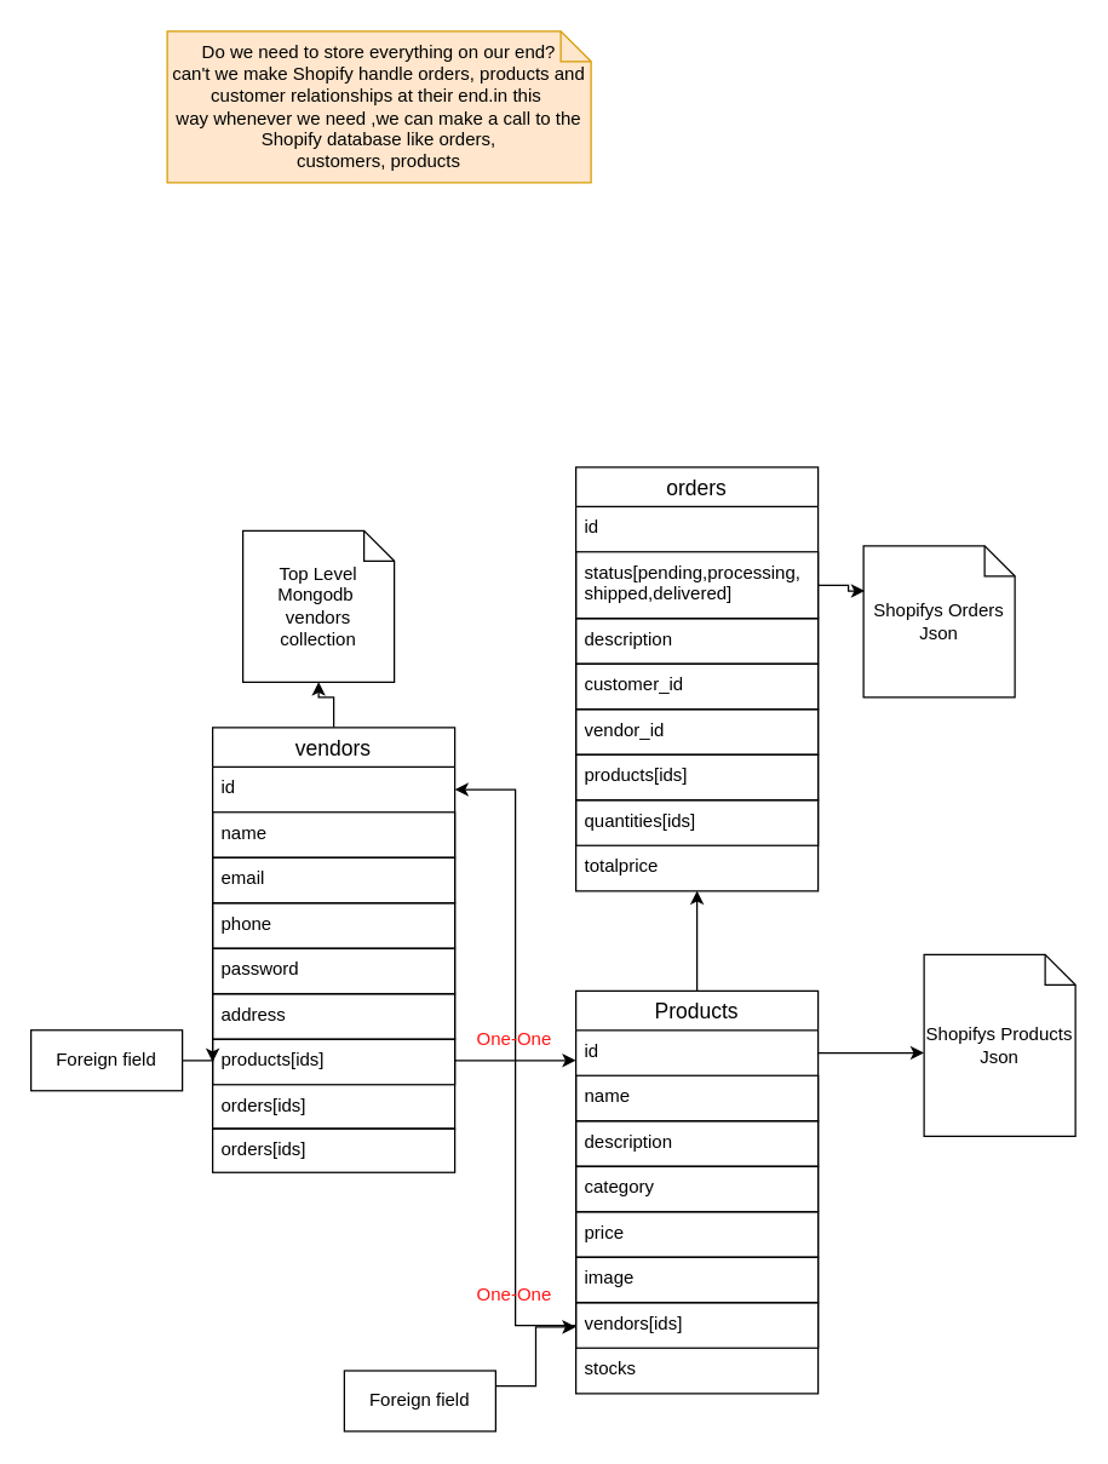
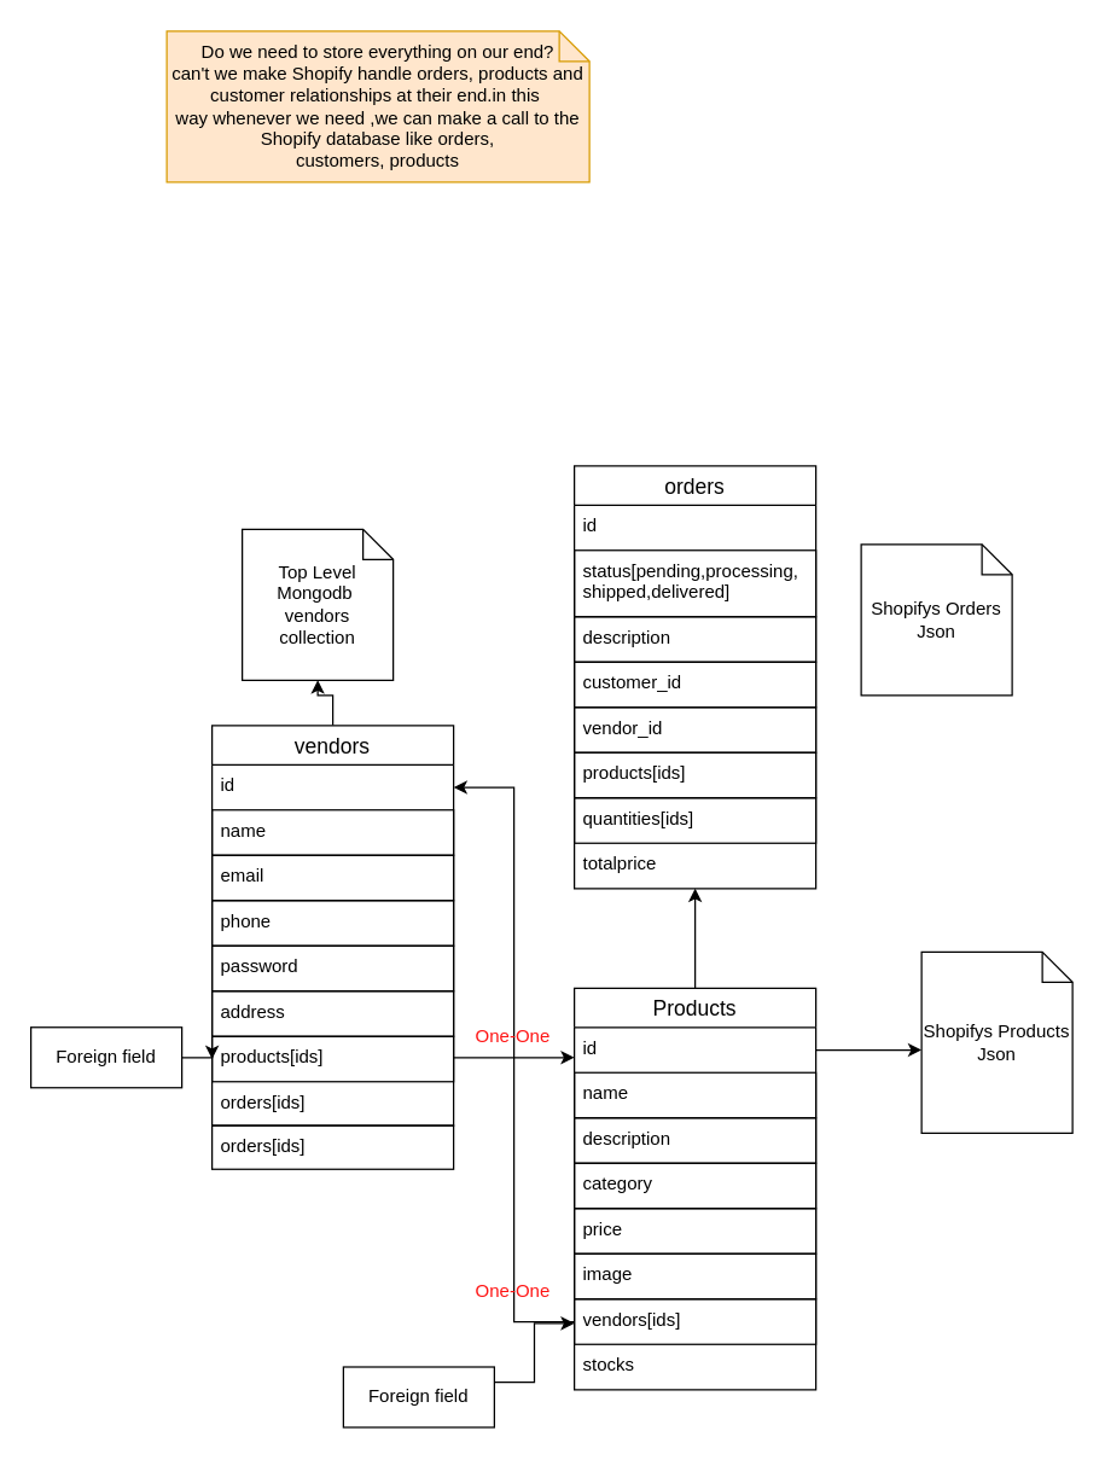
- <mxCell id="35" style="edgeStyle=orthogonalEdgeStyle;rounded=0;orthogonalLoop=1;jettySize=auto;html=1;entryX=0.008;entryY=0.298;entryDx=0;entryDy=0;entryPerimeter=0;" edge="1" parent="1" source="26" target="34"><mxGeometry relative="1" as="geometry" /></mxCell>
